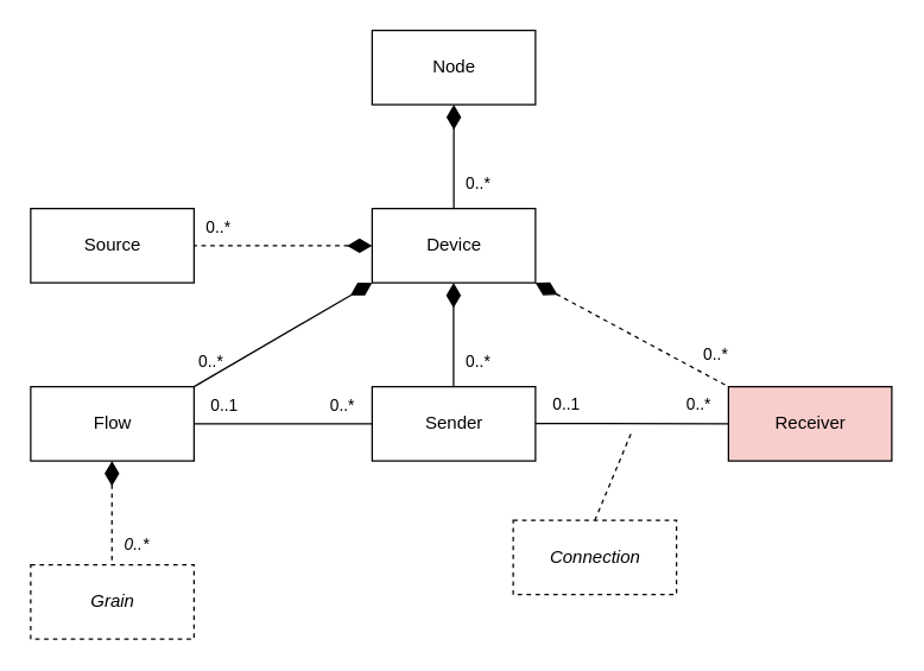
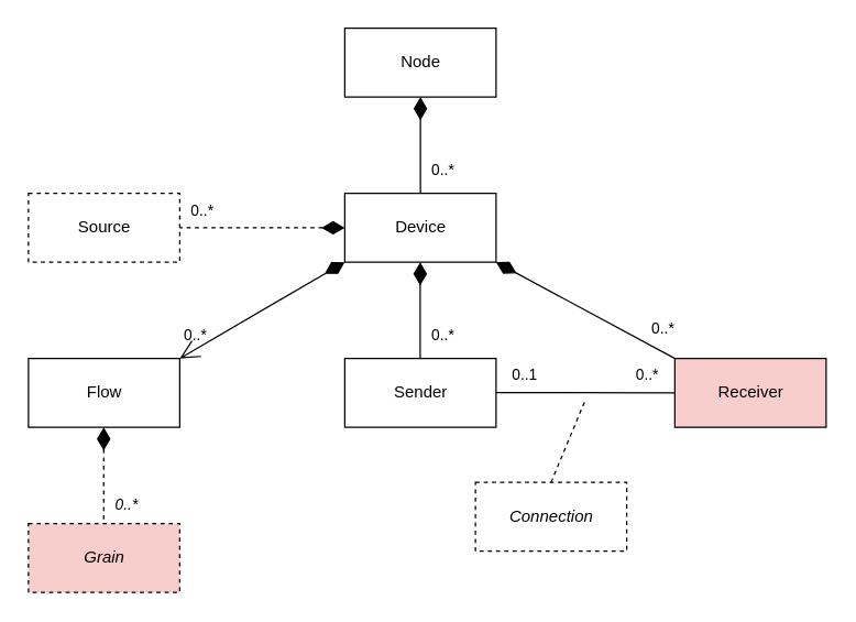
- <mxCell id="6" value="Source" style="html=1;" parent="1" vertex="1"><mxGeometry x="20" y="140" width="110" height="50" as="geometry" /></mxCell>
+ <mxCell id="6" value="Source" style="html=1;dashed=1;" parent="1" vertex="1"><mxGeometry x="20" y="140" width="110" height="50" as="geometry" /></mxCell>
- <mxCell id="18" value="" style="endArrow=none;html=1;endSize=12;startArrow=diamondThin;startSize=14;startFill=1;rounded=0;exitX=1;exitY=1;exitDx=0;exitDy=0;endFill=0;entryX=0;entryY=0;entryDx=0;entryDy=0;dashed=1;" parent="1" source="3" target="5" edge="1"><mxGeometry relative="1" as="geometry"><mxPoint x="314.83" y="200" as="sourcePoint" /><mxPoint x="490" y="270" as="targetPoint" /></mxGeometry></mxCell>
+ <mxCell id="18" value="" style="endArrow=none;html=1;endSize=12;startArrow=diamondThin;startSize=14;startFill=1;rounded=0;exitX=1;exitY=1;exitDx=0;exitDy=0;endFill=0;entryX=0;entryY=0;entryDx=0;entryDy=0;" parent="1" source="3" target="5" edge="1"><mxGeometry relative="1" as="geometry"><mxPoint x="314.83" y="200" as="sourcePoint" /><mxPoint x="490" y="270" as="targetPoint" /></mxGeometry></mxCell>
- <mxCell id="23" value="" style="endArrow=none;html=1;endSize=12;startArrow=diamondThin;startSize=14;startFill=1;rounded=0;exitX=0;exitY=1;exitDx=0;exitDy=0;endFill=0;entryX=1;entryY=0;entryDx=0;entryDy=0;" parent="1" source="3" target="7" edge="1"><mxGeometry relative="1" as="geometry"><mxPoint x="314.83" y="200" as="sourcePoint" /><mxPoint x="314.83" y="270" as="targetPoint" /></mxGeometry></mxCell>
+ <mxCell id="23" value="" style="endArrow=open;html=1;endSize=12;startArrow=diamondThin;startSize=14;startFill=1;rounded=0;exitX=0;exitY=1;exitDx=0;exitDy=0;endFill=0;entryX=1;entryY=0;entryDx=0;entryDy=0;" parent="1" source="3" target="7" edge="1"><mxGeometry relative="1" as="geometry"><mxPoint x="314.83" y="200" as="sourcePoint" /><mxPoint x="314.83" y="270" as="targetPoint" /></mxGeometry></mxCell>
- <mxCell id="20" value="" style="endArrow=none;html=1;endSize=12;startArrow=none;startSize=14;startFill=0;edgeStyle=orthogonalEdgeStyle;rounded=0;strokeColor=default;exitX=0;exitY=0.5;exitDx=0;exitDy=0;entryX=1;entryY=0.5;entryDx=0;entryDy=0;endFill=0;" parent="1" source="4" target="7" edge="1"><mxGeometry relative="1" as="geometry"><mxPoint x="110" y="200" as="sourcePoint" /><mxPoint x="270" y="200" as="targetPoint" /><Array as="points"><mxPoint x="190" y="285" /><mxPoint x="190" y="285" /></Array></mxGeometry></mxCell>
- <mxCell id="21" value="0..*" style="edgeLabel;resizable=0;html=1;align=left;verticalAlign=top;labelBackgroundColor=none;" parent="20" connectable="0" vertex="1"><mxGeometry x="-1" relative="1" as="geometry"><mxPoint x="-30" y="-25" as="offset" /></mxGeometry></mxCell>
- <mxCell id="22" value="0..1" style="edgeLabel;resizable=0;html=1;align=right;verticalAlign=top;labelBackgroundColor=none;" parent="20" connectable="0" vertex="1"><mxGeometry x="1" relative="1" as="geometry"><mxPoint x="30" y="-25" as="offset" /></mxGeometry></mxCell>
- <mxCell id="8" value="Grain" style="html=1;dashed=1;fontStyle=2" parent="1" vertex="1"><mxGeometry x="20" y="380" width="110" height="50" as="geometry" /></mxCell>
+ <mxCell id="8" value="Grain" style="html=1;dashed=1;fontStyle=2;fillColor=#f8cecc;" parent="1" vertex="1"><mxGeometry x="20" y="380" width="110" height="50" as="geometry" /></mxCell>
